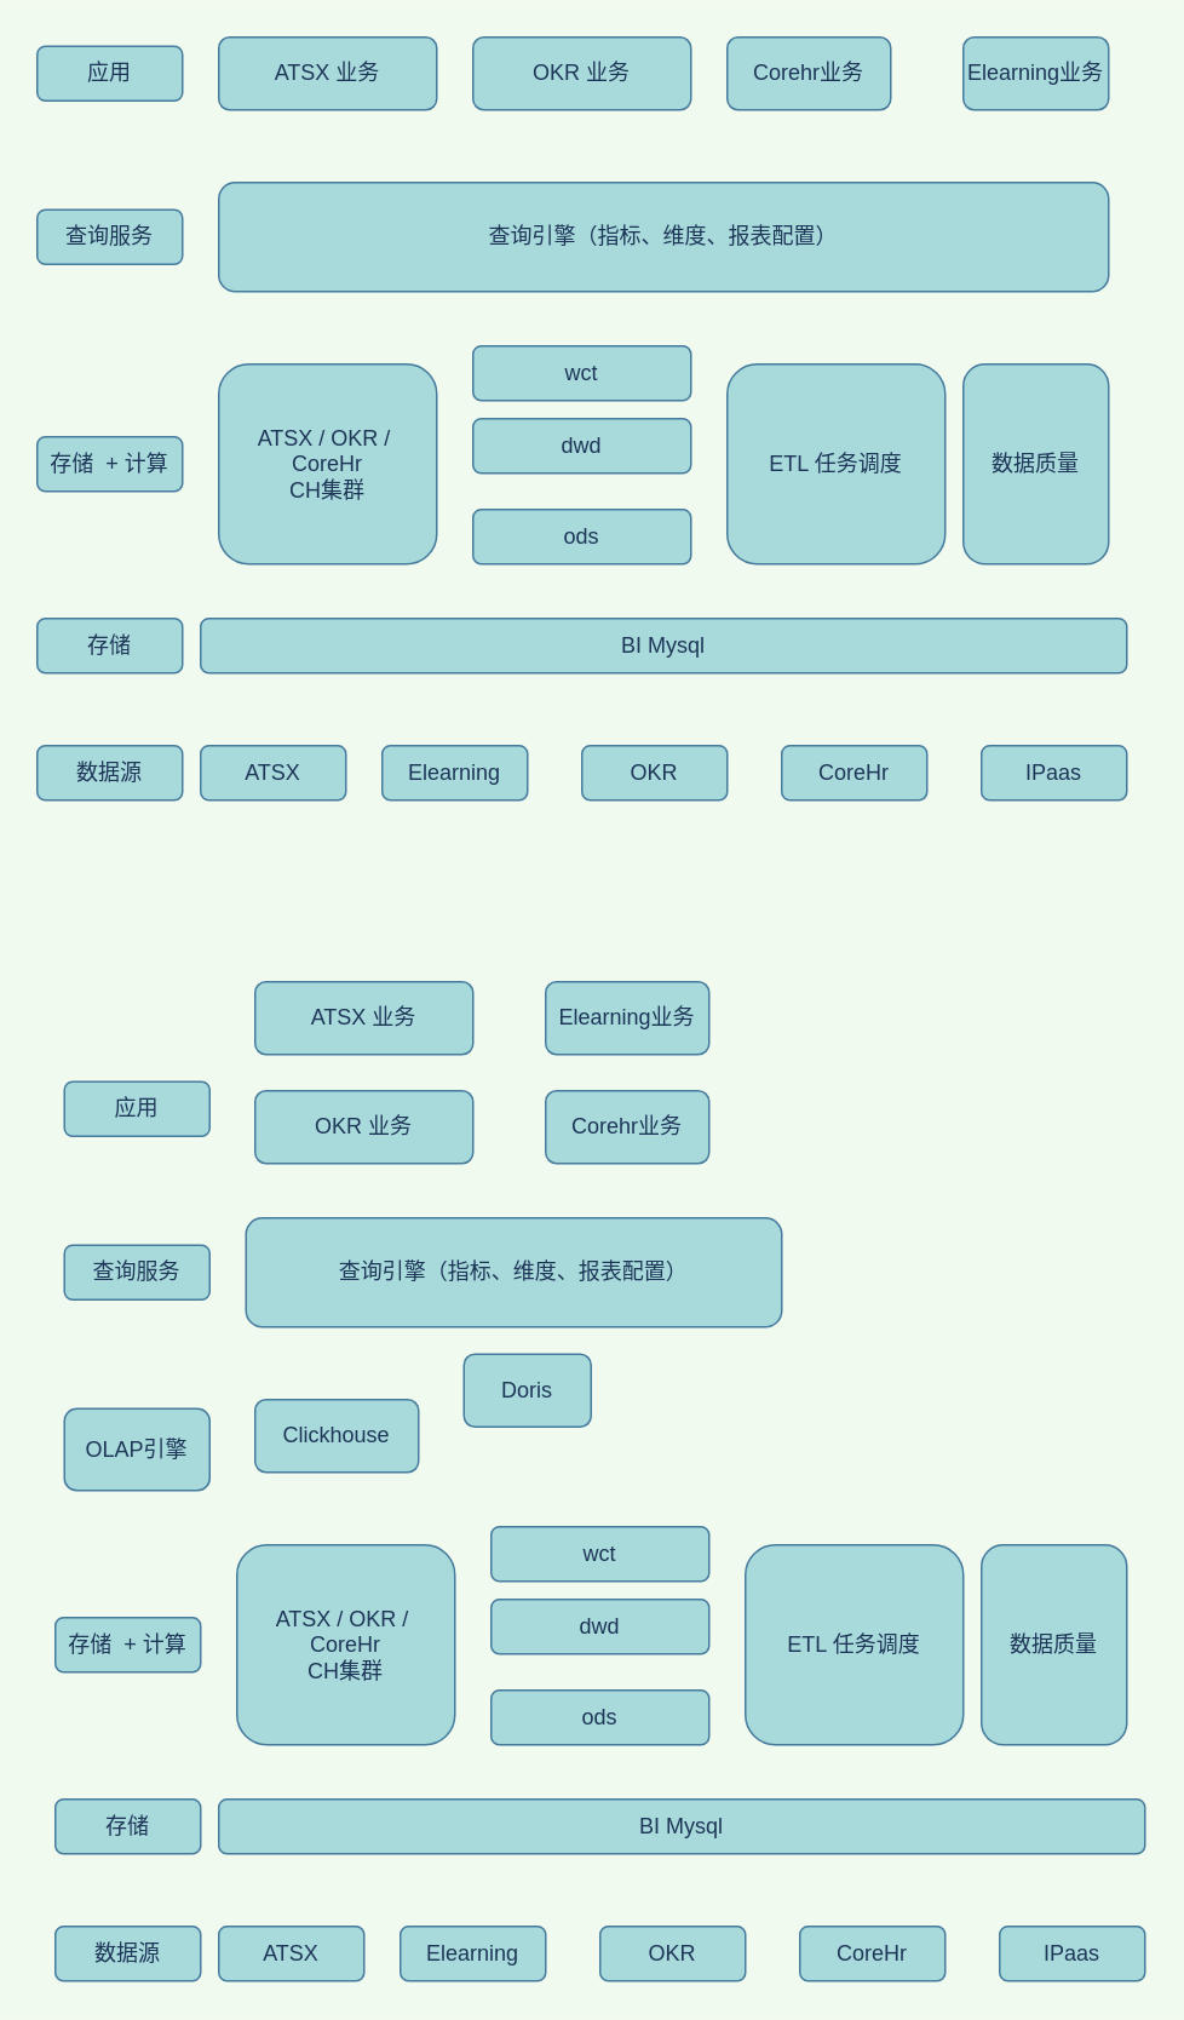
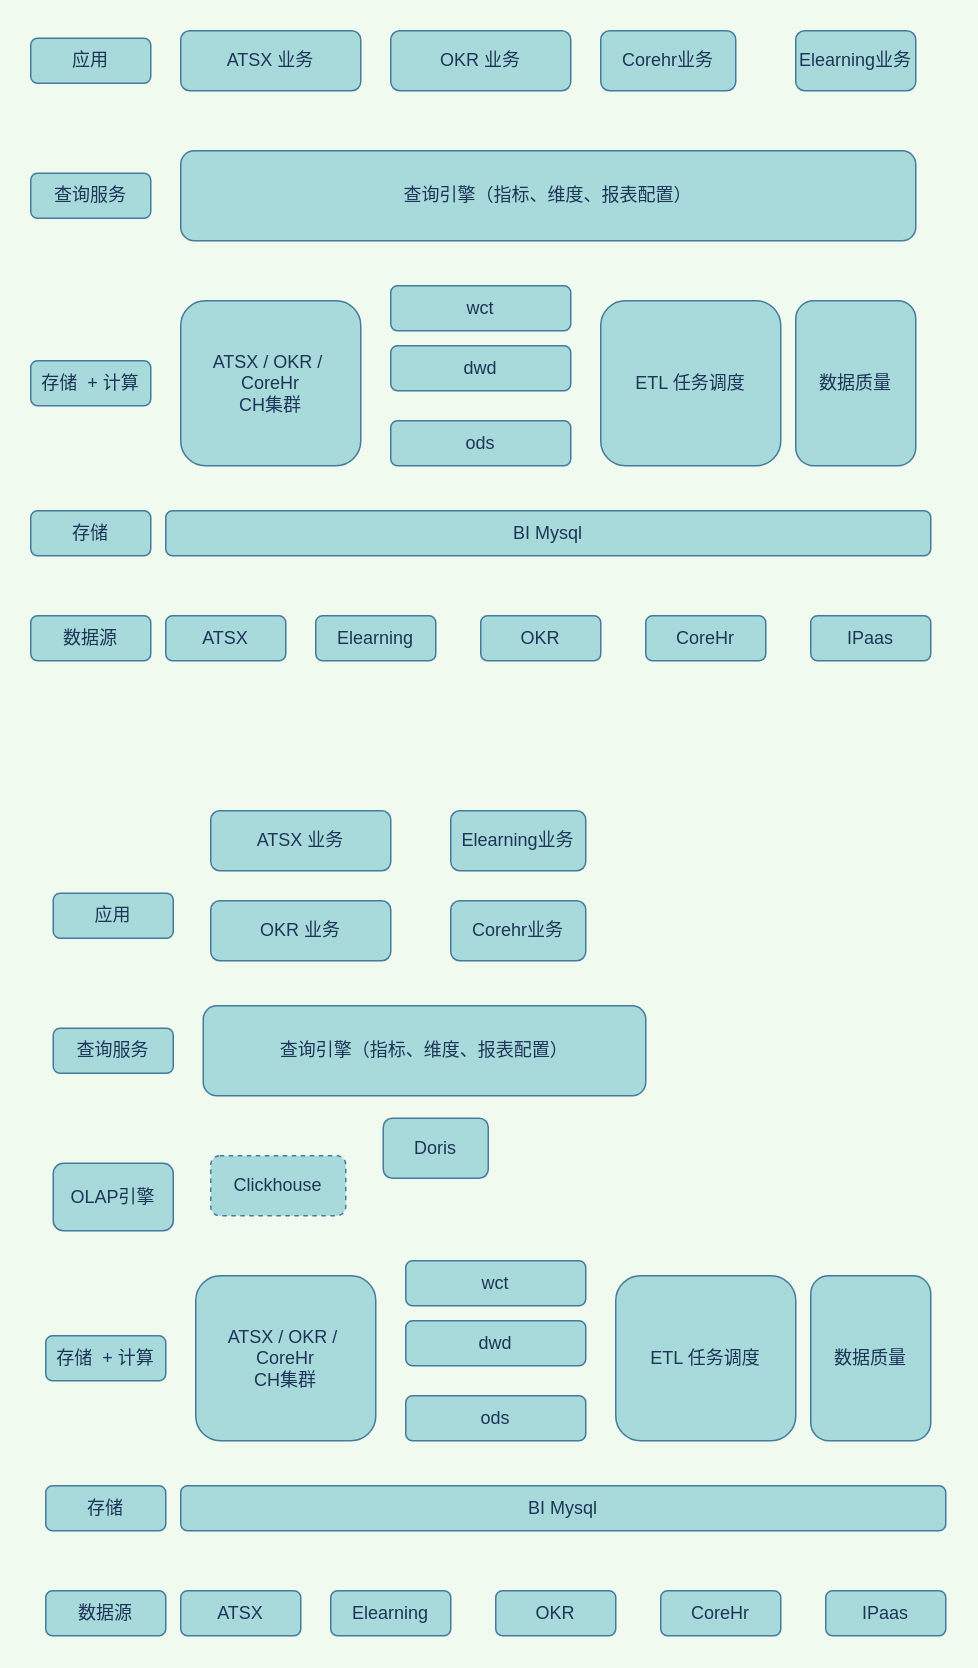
- <mxCell id="46" value="Clickhouse" style="rounded=1;whiteSpace=wrap;html=1;sketch=0;hachureGap=4;pointerEvents=0;fontColor=#1D3557;strokeColor=#457B9D;fillColor=#A8DADC;" vertex="1" parent="1"><mxGeometry x="140" y="770" width="90" height="40" as="geometry" /></mxCell>
+ <mxCell id="46" value="Clickhouse" style="rounded=1;whiteSpace=wrap;html=1;sketch=0;hachureGap=4;pointerEvents=0;fontColor=#1D3557;strokeColor=#457B9D;fillColor=#A8DADC;dashed=1;" vertex="1" parent="1"><mxGeometry x="140" y="770" width="90" height="40" as="geometry" /></mxCell>
